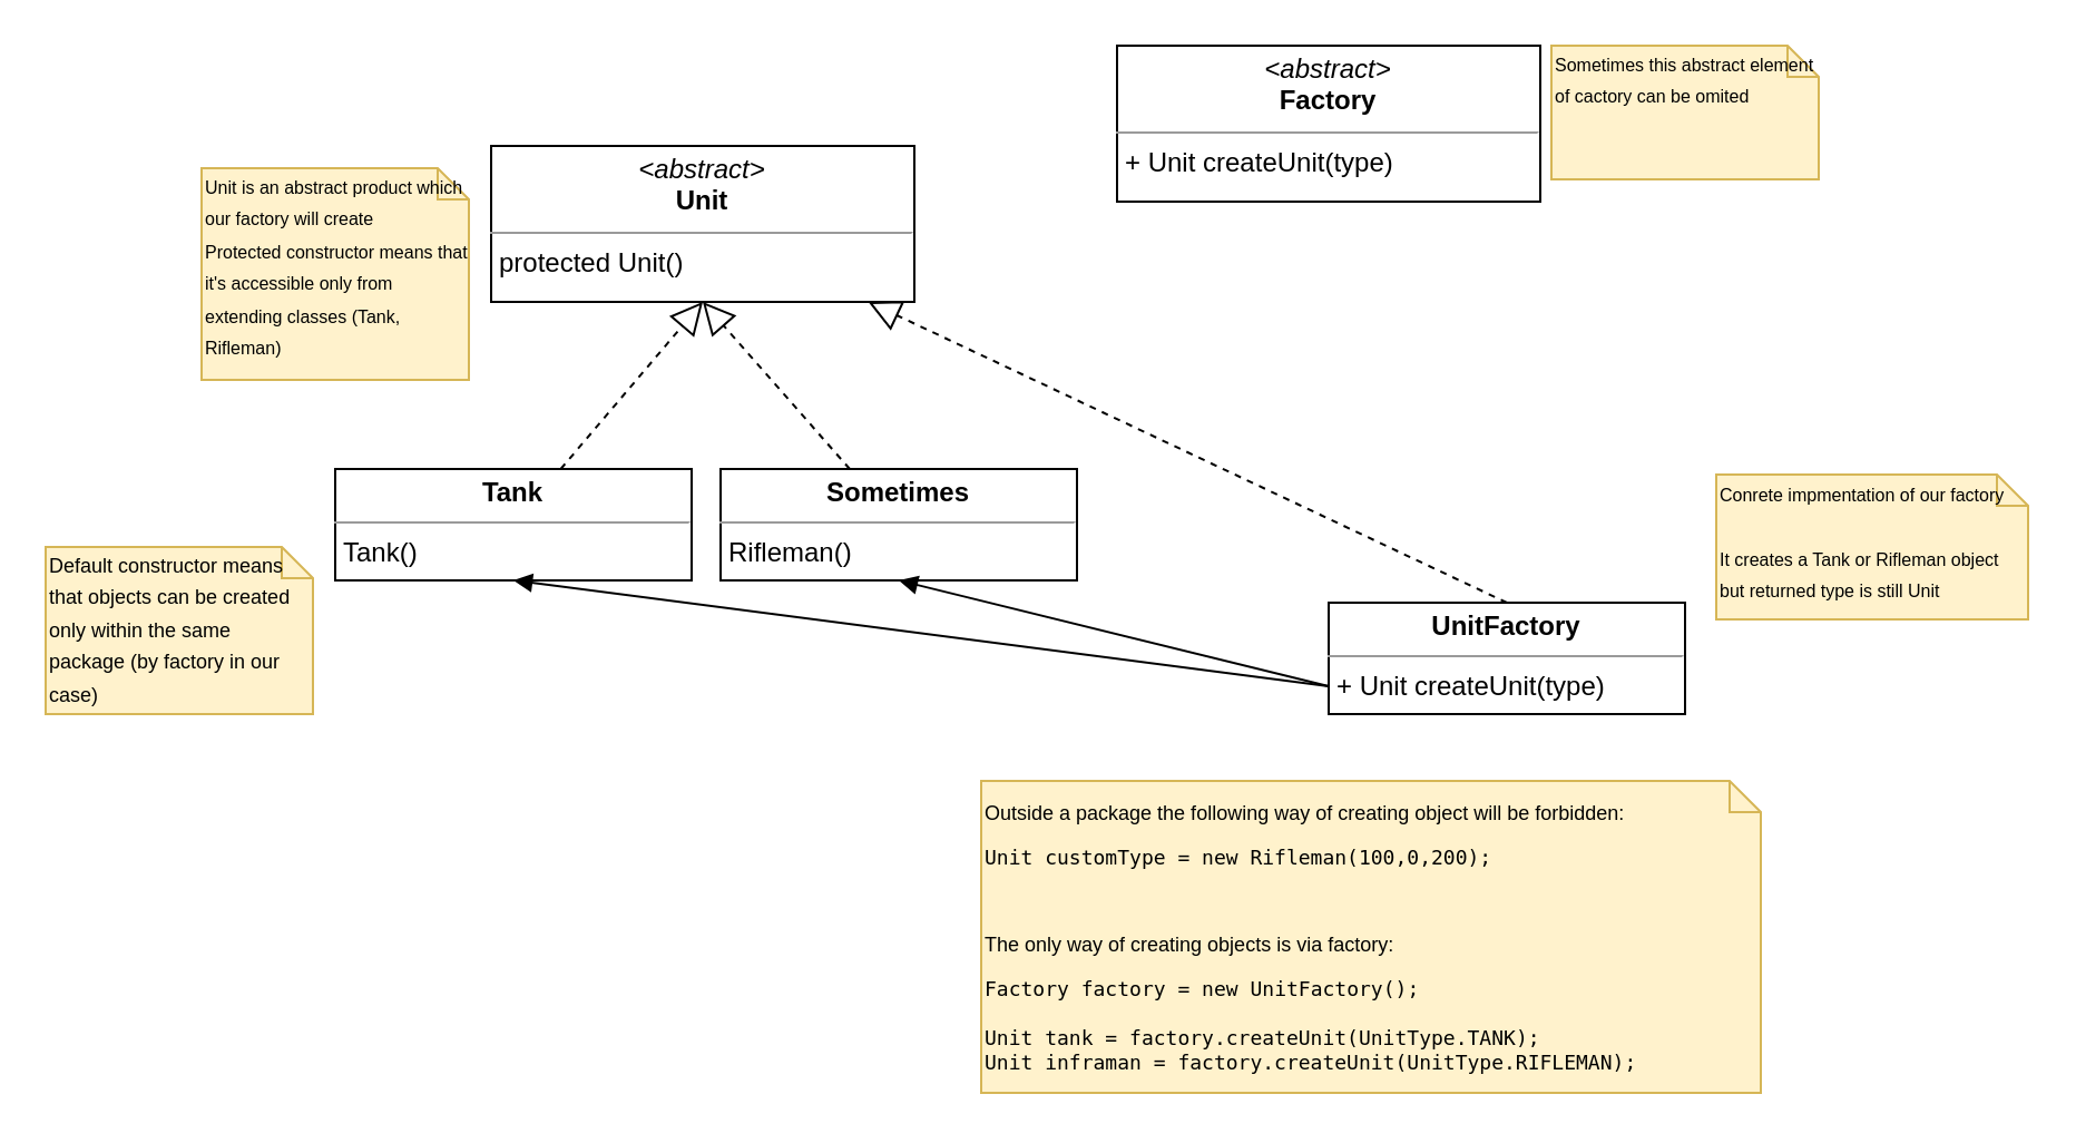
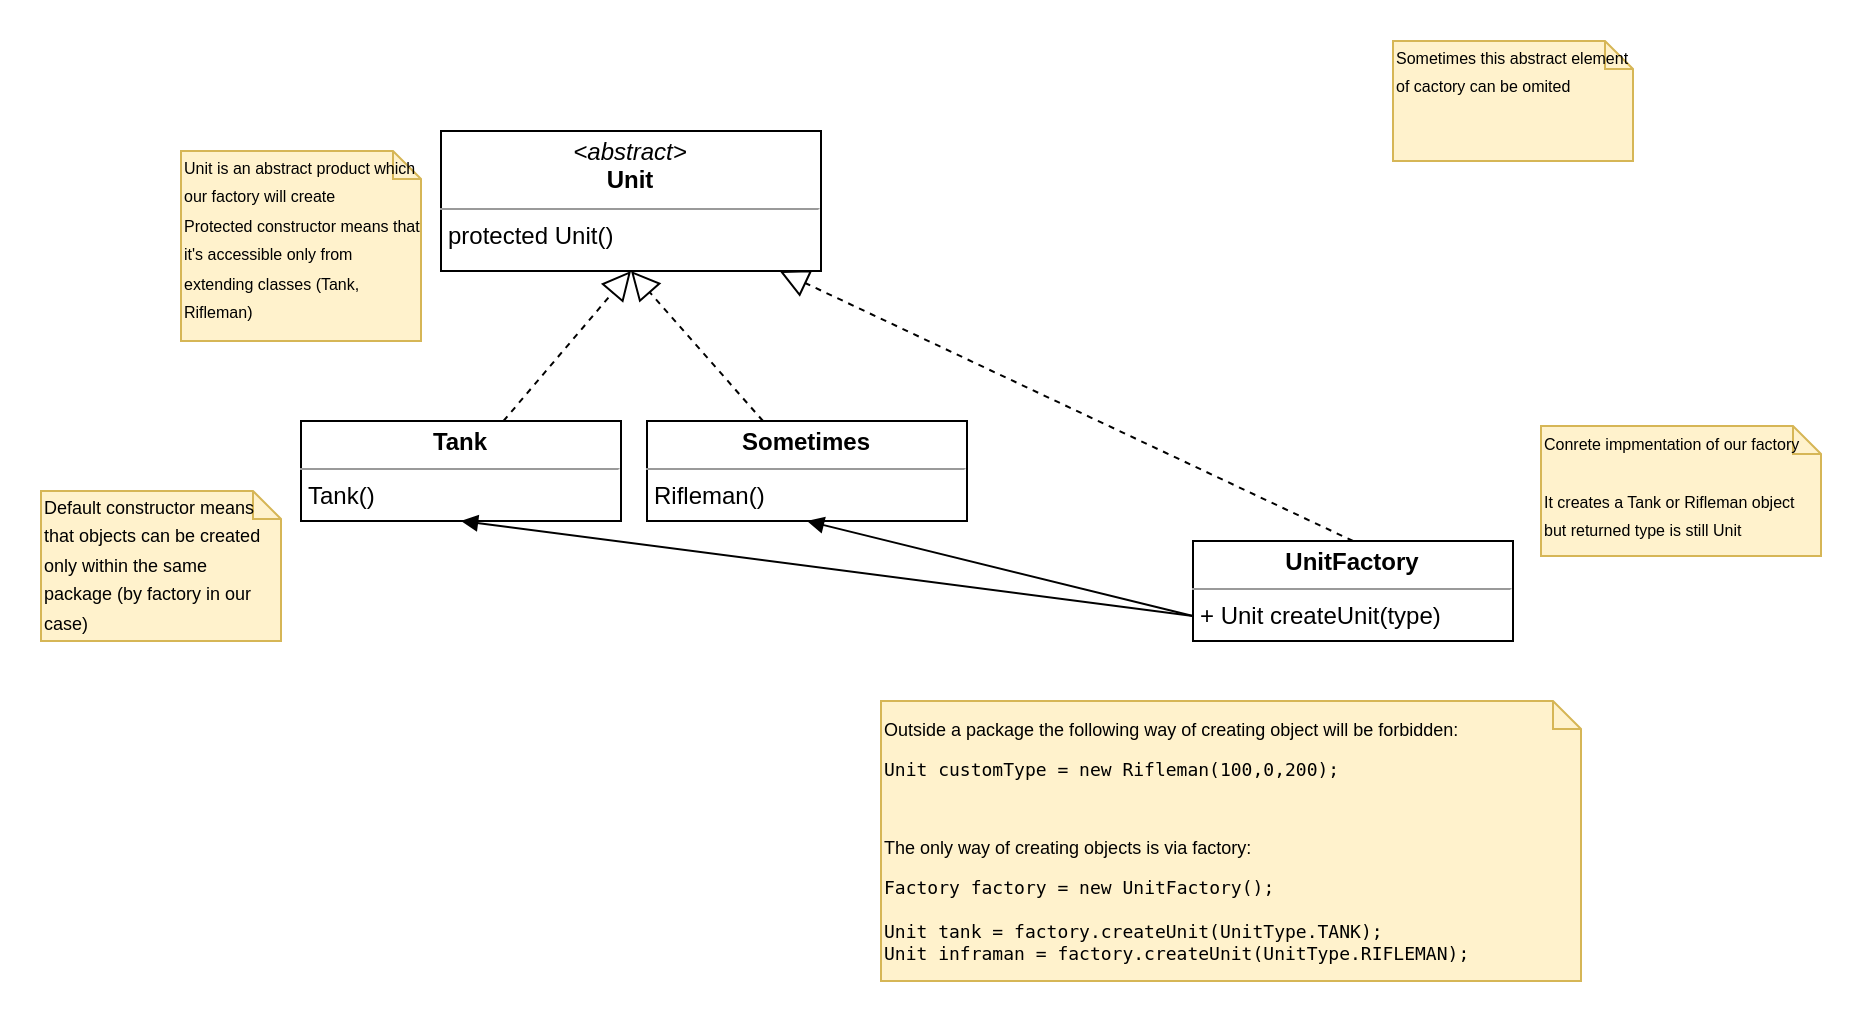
- <mxCell id="3" value="&lt;p style=&quot;margin: 0px ; margin-top: 4px ; text-align: center&quot;&gt;&lt;i&gt;&amp;lt;abstract&amp;gt;&lt;/i&gt;&lt;br&gt;&lt;b&gt;Factory&lt;/b&gt;&lt;/p&gt;&lt;hr size=&quot;1&quot;&gt;&lt;p style=&quot;margin: 0px ; margin-left: 4px&quot;&gt;+ Unit createUnit(type)&lt;/p&gt;" style="verticalAlign=top;align=left;overflow=fill;fontSize=12;fontFamily=Helvetica;html=1;" vertex="1" parent="1"><mxGeometry x="501" y="20" width="190" height="70" as="geometry" /></mxCell>
